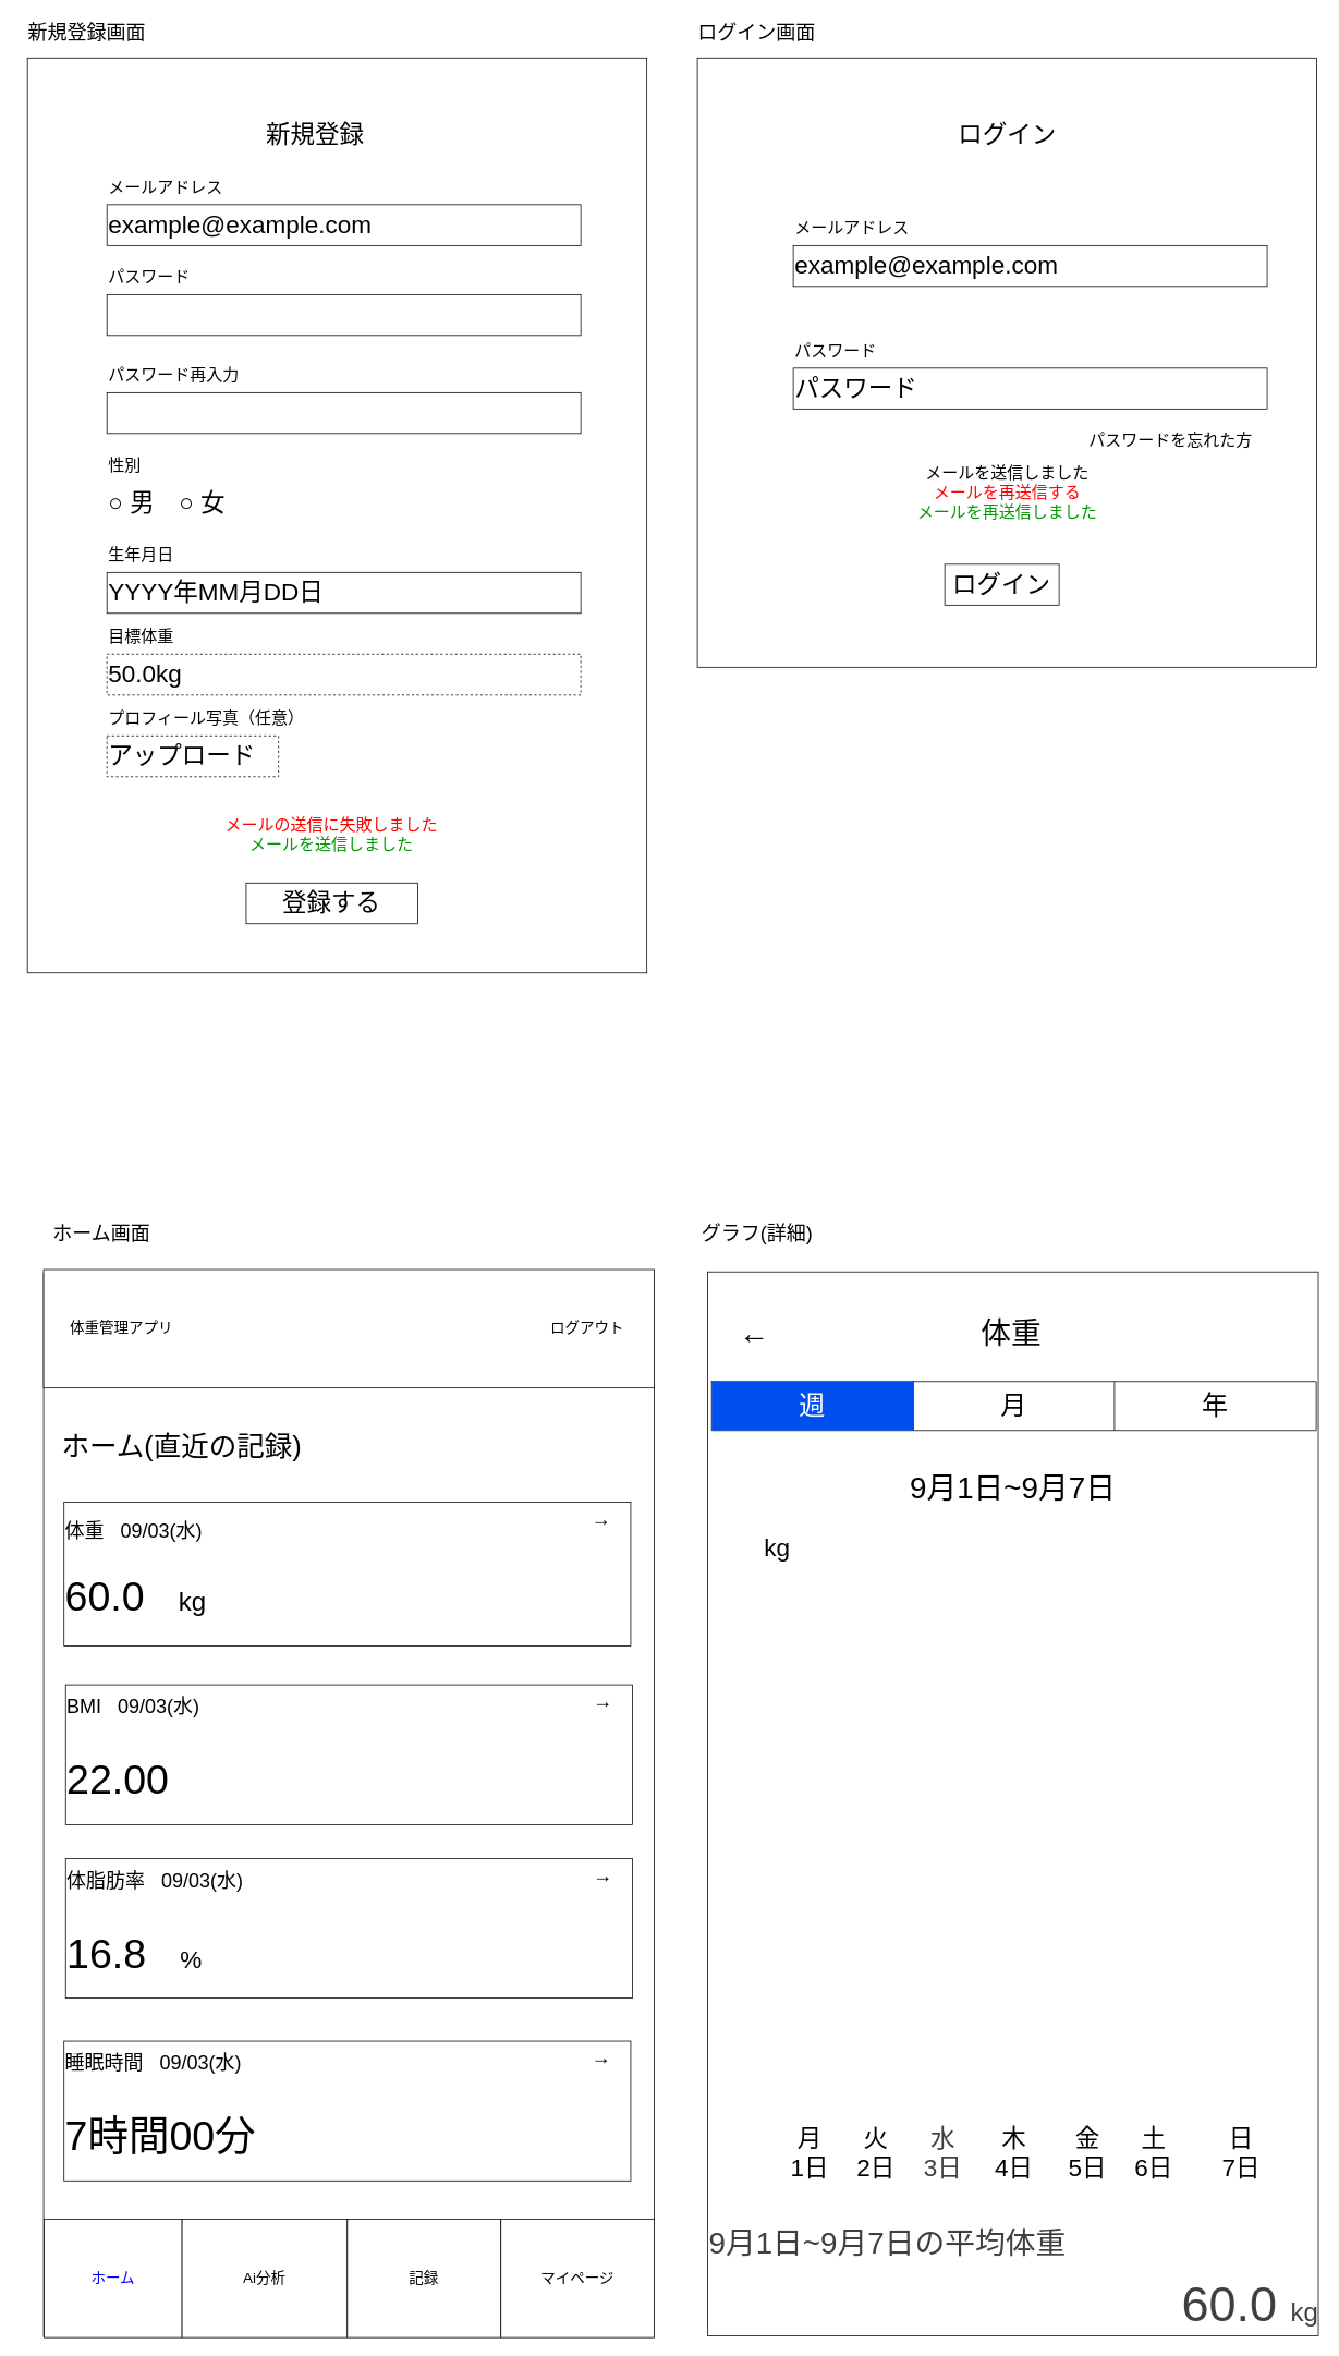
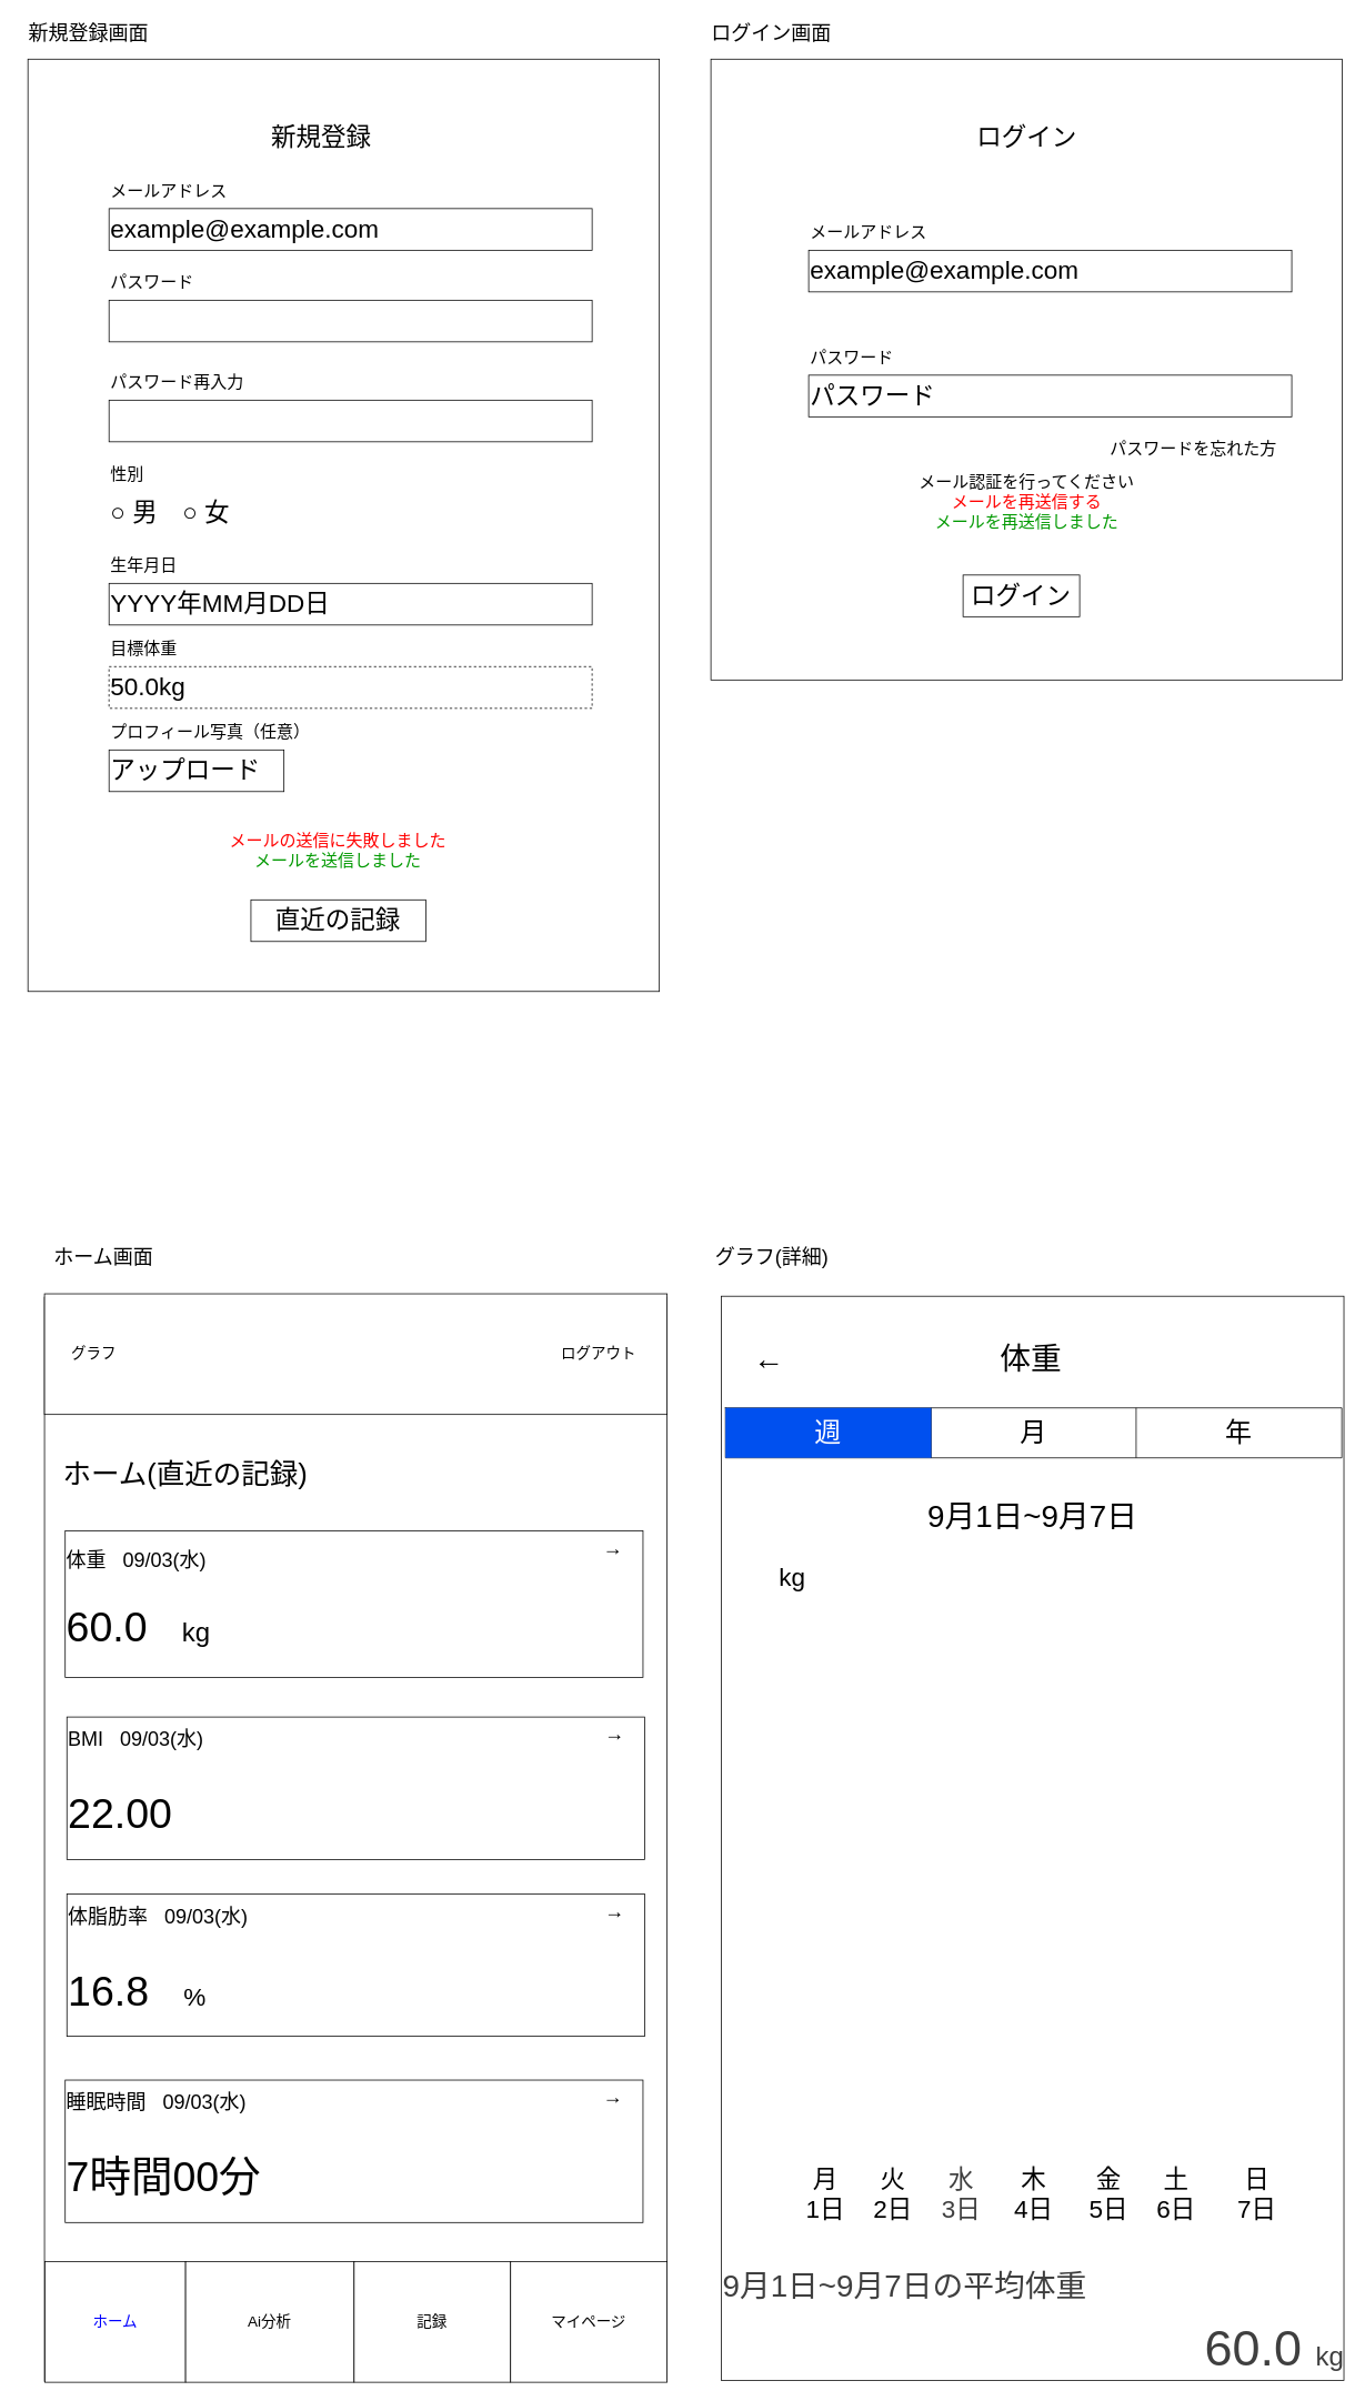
- <mxCell id="64" value="&lt;div style=&quot;&quot;&gt;&lt;font style=&quot;font-size: 20px;&quot;&gt;メールを送信しました&lt;/font&gt;&lt;/div&gt;&lt;div style=&quot;&quot;&gt;&lt;font style=&quot;font-size: 20px; color: rgb(255, 0, 0);&quot;&gt;メールを再送信する&lt;/font&gt;&lt;/div&gt;&lt;div style=&quot;&quot;&gt;&lt;font style=&quot;font-size: 20px; color: rgb(0, 153, 0);&quot;&gt;メールを再送信しました&lt;/font&gt;&lt;/div&gt;" style="rounded=0;whiteSpace=wrap;html=1;align=center;verticalAlign=top;strokeColor=none;fillColor=none;" vertex="1" parent="55"><mxGeometry x="247.52" y="540" width="288.32" height="90" as="geometry" /></mxCell>
+ <mxCell id="64" value="&lt;div style=&quot;&quot;&gt;&lt;font style=&quot;font-size: 20px;&quot;&gt;メール認証を行ってください&lt;/font&gt;&lt;/div&gt;&lt;div style=&quot;&quot;&gt;&lt;font style=&quot;font-size: 20px; color: rgb(255, 0, 0);&quot;&gt;メールを再送信する&lt;/font&gt;&lt;/div&gt;&lt;div style=&quot;&quot;&gt;&lt;font style=&quot;font-size: 20px; color: rgb(0, 153, 0);&quot;&gt;メールを再送信しました&lt;/font&gt;&lt;/div&gt;" style="rounded=0;whiteSpace=wrap;html=1;align=center;verticalAlign=top;strokeColor=none;fillColor=none;" vertex="1" parent="55"><mxGeometry x="247.52" y="540" width="288.32" height="90" as="geometry" /></mxCell>
- <mxCell id="46" value="&lt;div style=&quot;&quot;&gt;&lt;span style=&quot;font-size: 30px;&quot;&gt;アップロード&lt;/span&gt;&lt;/div&gt;" style="rounded=0;whiteSpace=wrap;html=1;align=left;verticalAlign=top;strokeColor=default;dashed=1;" vertex="1" parent="34"><mxGeometry x="110" y="880" width="210" height="50" as="geometry" /></mxCell>
+ <mxCell id="46" value="&lt;div style=&quot;&quot;&gt;&lt;span style=&quot;font-size: 30px;&quot;&gt;アップロード&lt;/span&gt;&lt;/div&gt;" style="rounded=0;whiteSpace=wrap;html=1;align=left;verticalAlign=top;strokeColor=default;" vertex="1" parent="34"><mxGeometry x="110" y="880" width="210" height="50" as="geometry" /></mxCell>
- <mxCell id="47" value="&lt;div style=&quot;&quot;&gt;&lt;span style=&quot;font-size: 30px;&quot;&gt;登録する&lt;/span&gt;&lt;/div&gt;" style="rounded=0;whiteSpace=wrap;html=1;align=center;verticalAlign=top;strokeColor=default;" vertex="1" parent="34"><mxGeometry x="280.36" y="1060" width="210" height="50" as="geometry" /></mxCell>
+ <mxCell id="47" value="&lt;div style=&quot;&quot;&gt;&lt;span style=&quot;font-size: 30px;&quot;&gt;直近の記録&lt;/span&gt;&lt;/div&gt;" style="rounded=0;whiteSpace=wrap;html=1;align=center;verticalAlign=top;strokeColor=default;" vertex="1" parent="34"><mxGeometry x="280.36" y="1060" width="210" height="50" as="geometry" /></mxCell>
- <mxCell id="5" value="&lt;font style=&quot;font-size: 18px;&quot;&gt;&amp;nbsp; &amp;nbsp; &amp;nbsp; 体重管理アプリ&lt;/font&gt;" style="rounded=0;whiteSpace=wrap;html=1;align=left;" vertex="1" parent="3"><mxGeometry x="0.007" y="63.051" width="747.493" height="144.887" as="geometry" /></mxCell>
+ <mxCell id="5" value="&lt;font style=&quot;font-size: 18px;&quot;&gt;&amp;nbsp; &amp;nbsp; &amp;nbsp; グラフ&lt;/font&gt;" style="rounded=0;whiteSpace=wrap;html=1;align=left;" vertex="1" parent="3"><mxGeometry x="0.007" y="63.051" width="747.493" height="144.887" as="geometry" /></mxCell>
- <mxCell id="83" value="&lt;div&gt;&lt;span style=&quot;font-size: 30px;&quot;&gt;日&lt;/span&gt;&lt;/div&gt;&lt;font style=&quot;font-size: 30px;&quot;&gt;7日&lt;/font&gt;" style="rounded=0;whiteSpace=wrap;html=1;align=center;strokeColor=none;fontColor=default;fillColor=none;" vertex="1" parent="67"><mxGeometry x="612.87" y="1111.12" width="81.25" height="68.88" as="geometry" /></mxCell>
+ <mxCell id="83" value="&lt;div&gt;&lt;span style=&quot;font-size: 30px;&quot;&gt;日&lt;/span&gt;&lt;/div&gt;&lt;font style=&quot;font-size: 30px;&quot;&gt;7日&lt;/font&gt;" style="rounded=0;whiteSpace=wrap;html=1;align=center;strokeColor=none;fontColor=default;fillColor=none;" vertex="1" parent="67"><mxGeometry x="602.87" y="1111.12" width="81.25" height="68.88" as="geometry" /></mxCell>
